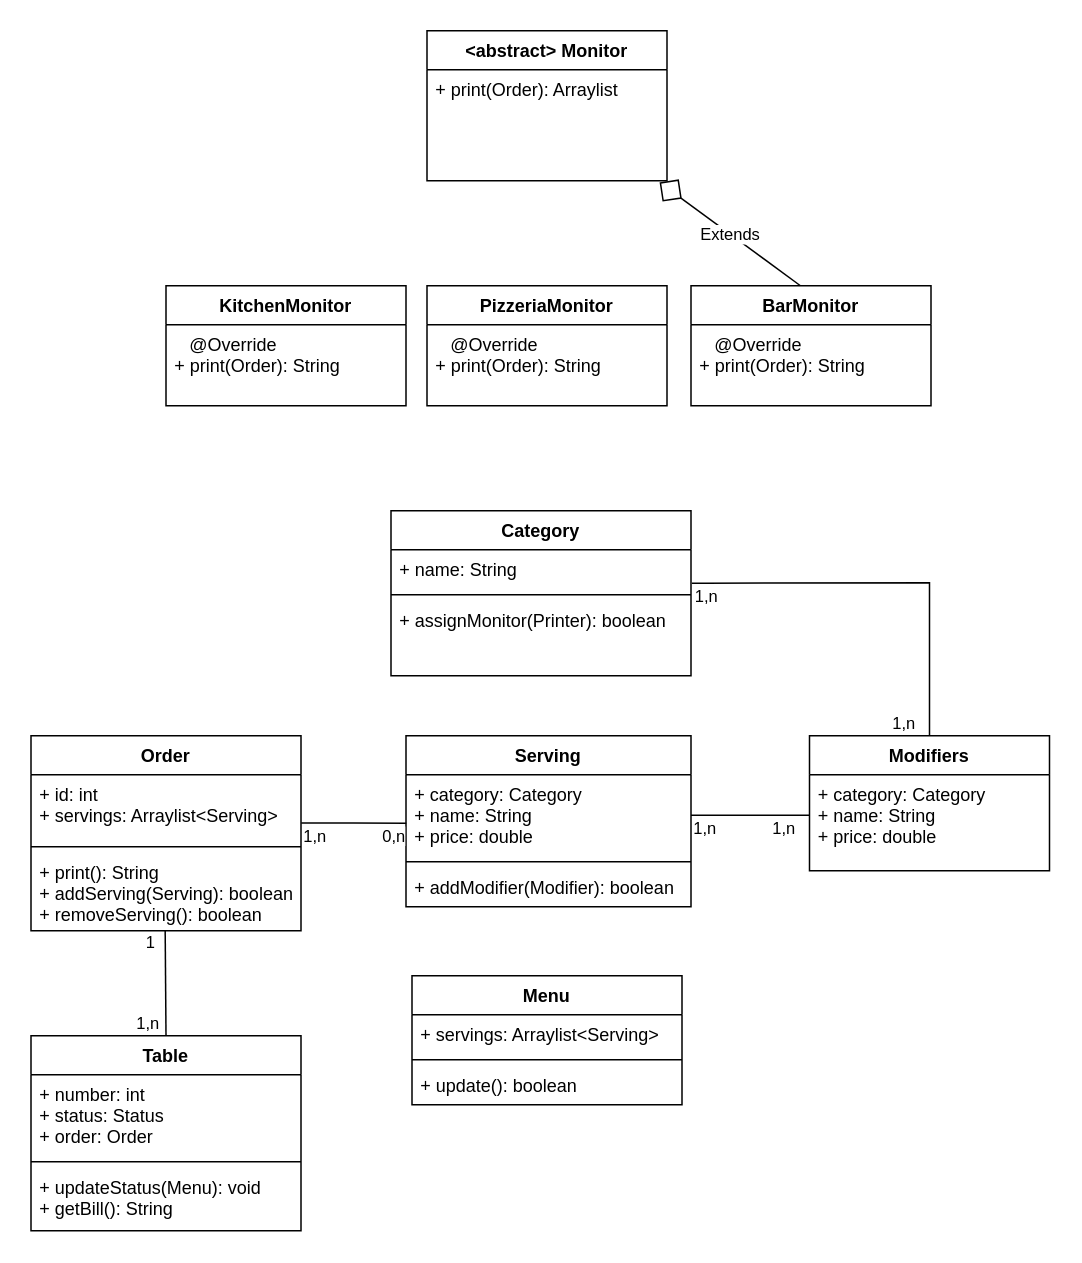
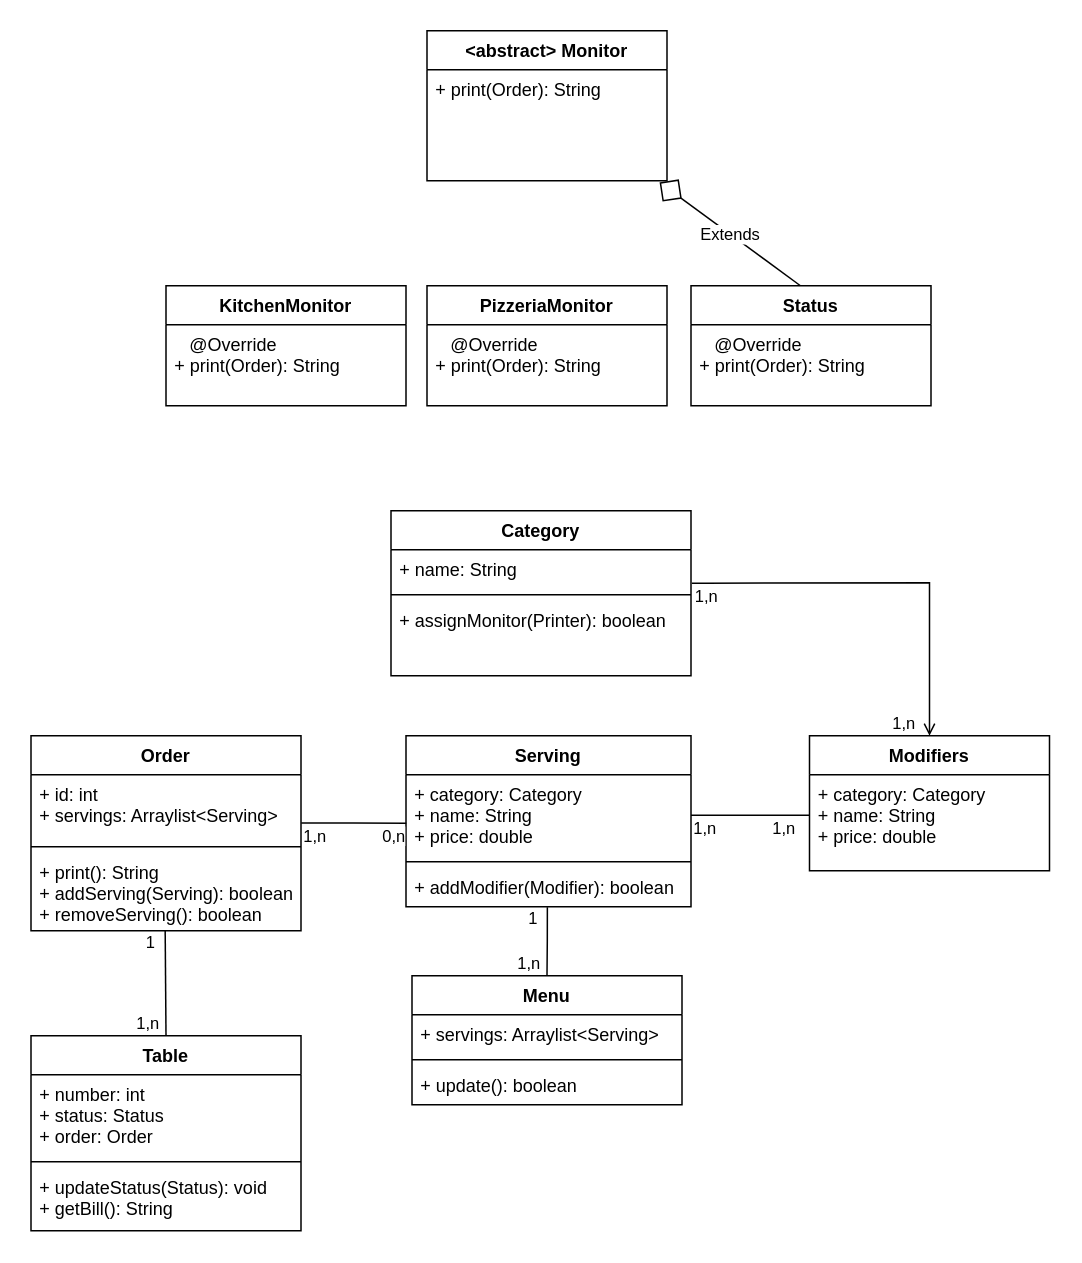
- <mxCell id="3" value="+ print(Order): Arraylist" style="text;strokeColor=none;fillColor=none;align=left;verticalAlign=top;spacingLeft=4;spacingRight=4;overflow=hidden;rotatable=0;points=[[0,0.5],[1,0.5]];portConstraint=eastwest;" parent="2" vertex="1"><mxGeometry y="26" width="160" height="74" as="geometry" /></mxCell>
+ <mxCell id="3" value="+ print(Order): String" style="text;strokeColor=none;fillColor=none;align=left;verticalAlign=top;spacingLeft=4;spacingRight=4;overflow=hidden;rotatable=0;points=[[0,0.5],[1,0.5]];portConstraint=eastwest;" parent="2" vertex="1"><mxGeometry y="26" width="160" height="74" as="geometry" /></mxCell>
- <mxCell id="6" value="BarMonitor" style="swimlane;fontStyle=1;align=center;verticalAlign=top;childLayout=stackLayout;horizontal=1;startSize=26;horizontalStack=0;resizeParent=1;resizeParentMax=0;resizeLast=0;collapsible=1;marginBottom=0;" parent="1" vertex="1"><mxGeometry x="460" y="190" width="160" height="80" as="geometry" /></mxCell>
+ <mxCell id="6" value="Status" style="swimlane;fontStyle=1;align=center;verticalAlign=top;childLayout=stackLayout;horizontal=1;startSize=26;horizontalStack=0;resizeParent=1;resizeParentMax=0;resizeLast=0;collapsible=1;marginBottom=0;" parent="1" vertex="1"><mxGeometry x="460" y="190" width="160" height="80" as="geometry" /></mxCell>
- <mxCell id="36" value="" style="endArrow=none;html=1;edgeStyle=orthogonalEdgeStyle;rounded=0;exitX=1.003;exitY=0.859;exitDx=0;exitDy=0;exitPerimeter=0;entryX=0.5;entryY=0;entryDx=0;entryDy=0;" parent="1" source="19" target="30" edge="1"><mxGeometry relative="1" as="geometry"><mxPoint x="470" y="553" as="sourcePoint" /><mxPoint x="620" y="550" as="targetPoint" /><Array as="points"><mxPoint x="470" y="388" /><mxPoint x="619" y="388" /></Array></mxGeometry></mxCell>
+ <mxCell id="36" value="" style="endArrow=open;html=1;edgeStyle=orthogonalEdgeStyle;rounded=0;exitX=1.003;exitY=0.859;exitDx=0;exitDy=0;exitPerimeter=0;entryX=0.5;entryY=0;entryDx=0;entryDy=0;" parent="1" source="19" target="30" edge="1"><mxGeometry relative="1" as="geometry"><mxPoint x="470" y="553" as="sourcePoint" /><mxPoint x="620" y="550" as="targetPoint" /><Array as="points"><mxPoint x="470" y="388" /><mxPoint x="619" y="388" /></Array></mxGeometry></mxCell>
+ <mxCell id="39" value="" style="endArrow=none;html=1;edgeStyle=orthogonalEdgeStyle;rounded=0;entryX=0.5;entryY=0;entryDx=0;entryDy=0;exitX=0.496;exitY=1.013;exitDx=0;exitDy=0;exitPerimeter=0;" parent="1" source="17" target="10" edge="1"><mxGeometry relative="1" as="geometry"><mxPoint x="360" y="610" as="sourcePoint" /><mxPoint x="369" y="644" as="targetPoint" /><Array as="points" /></mxGeometry></mxCell>
+ <mxCell id="40" value="1" style="edgeLabel;resizable=0;html=1;align=left;verticalAlign=bottom;" parent="39" connectable="0" vertex="1"><mxGeometry x="-1" relative="1" as="geometry"><mxPoint x="-14" y="16" as="offset" /></mxGeometry></mxCell>
+ <mxCell id="41" value="1,n" style="edgeLabel;resizable=0;html=1;align=right;verticalAlign=bottom;" parent="39" connectable="0" vertex="1"><mxGeometry x="1" relative="1" as="geometry"><mxPoint x="-4" as="offset" /></mxGeometry></mxCell>
- <mxCell id="29" value="+ updateStatus(Menu): void&#10;+ getBill(): String" style="text;strokeColor=none;fillColor=none;align=left;verticalAlign=top;spacingLeft=4;spacingRight=4;overflow=hidden;rotatable=0;points=[[0,0.5],[1,0.5]];portConstraint=eastwest;" parent="26" vertex="1"><mxGeometry y="88" width="180" height="42" as="geometry" /></mxCell>
+ <mxCell id="29" value="+ updateStatus(Status): void&#10;+ getBill(): String" style="text;strokeColor=none;fillColor=none;align=left;verticalAlign=top;spacingLeft=4;spacingRight=4;overflow=hidden;rotatable=0;points=[[0,0.5],[1,0.5]];portConstraint=eastwest;" parent="26" vertex="1"><mxGeometry y="88" width="180" height="42" as="geometry" /></mxCell>
